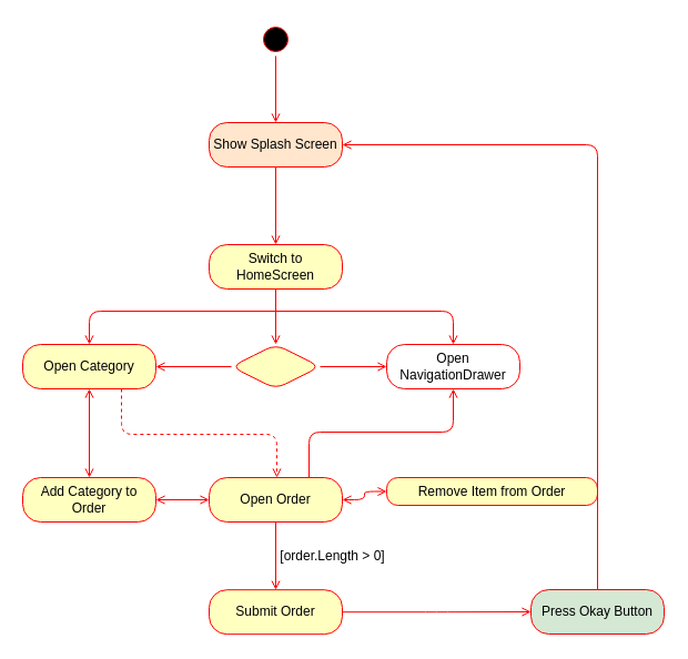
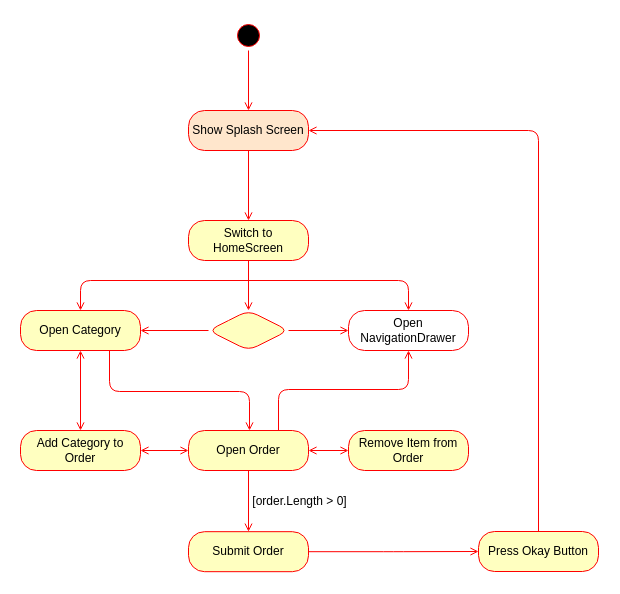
- <mxCell id="14" style="edgeStyle=orthogonalEdgeStyle;rounded=1;orthogonalLoop=1;jettySize=auto;html=1;startArrow=none;startFill=0;endArrow=open;endFill=0;strokeColor=#FF0000;dashed=1;" edge="1" parent="1" source="15" target="21"><mxGeometry relative="1" as="geometry"><Array as="points"><mxPoint x="109" y="391" /><mxPoint x="249" y="391" /></Array></mxGeometry></mxCell>
+ <mxCell id="14" style="edgeStyle=orthogonalEdgeStyle;rounded=1;orthogonalLoop=1;jettySize=auto;html=1;startArrow=none;startFill=0;endArrow=open;endFill=0;strokeColor=#FF0000;" edge="1" parent="1" source="15" target="21"><mxGeometry relative="1" as="geometry"><Array as="points"><mxPoint x="109" y="391" /><mxPoint x="249" y="391" /></Array></mxGeometry></mxCell>
- <mxCell id="22" value="Remove Item from Order" style="rounded=1;whiteSpace=wrap;html=1;arcSize=40;fontColor=#000000;fillColor=#ffffc0;strokeColor=#ff0000;" vertex="1" parent="1"><mxGeometry x="348" y="430" width="190" height="25" as="geometry" /></mxCell>
+ <mxCell id="22" value="Remove Item from Order" style="rounded=1;whiteSpace=wrap;html=1;arcSize=40;fontColor=#000000;fillColor=#ffffc0;strokeColor=#ff0000;" vertex="1" parent="1"><mxGeometry x="348" y="430" width="120" height="40" as="geometry" /></mxCell>
- <mxCell id="27" value="Press Okay Button" style="rounded=1;whiteSpace=wrap;html=1;arcSize=40;fontColor=#000000;fillColor=#d5e8d4;strokeColor=#ff0000;" vertex="1" parent="1"><mxGeometry x="478" y="531" width="120" height="40" as="geometry" /></mxCell>
+ <mxCell id="27" value="Press Okay Button" style="rounded=1;whiteSpace=wrap;html=1;arcSize=40;fontColor=#000000;fillColor=#ffffc0;strokeColor=#ff0000;" vertex="1" parent="1"><mxGeometry x="478" y="531" width="120" height="40" as="geometry" /></mxCell>
